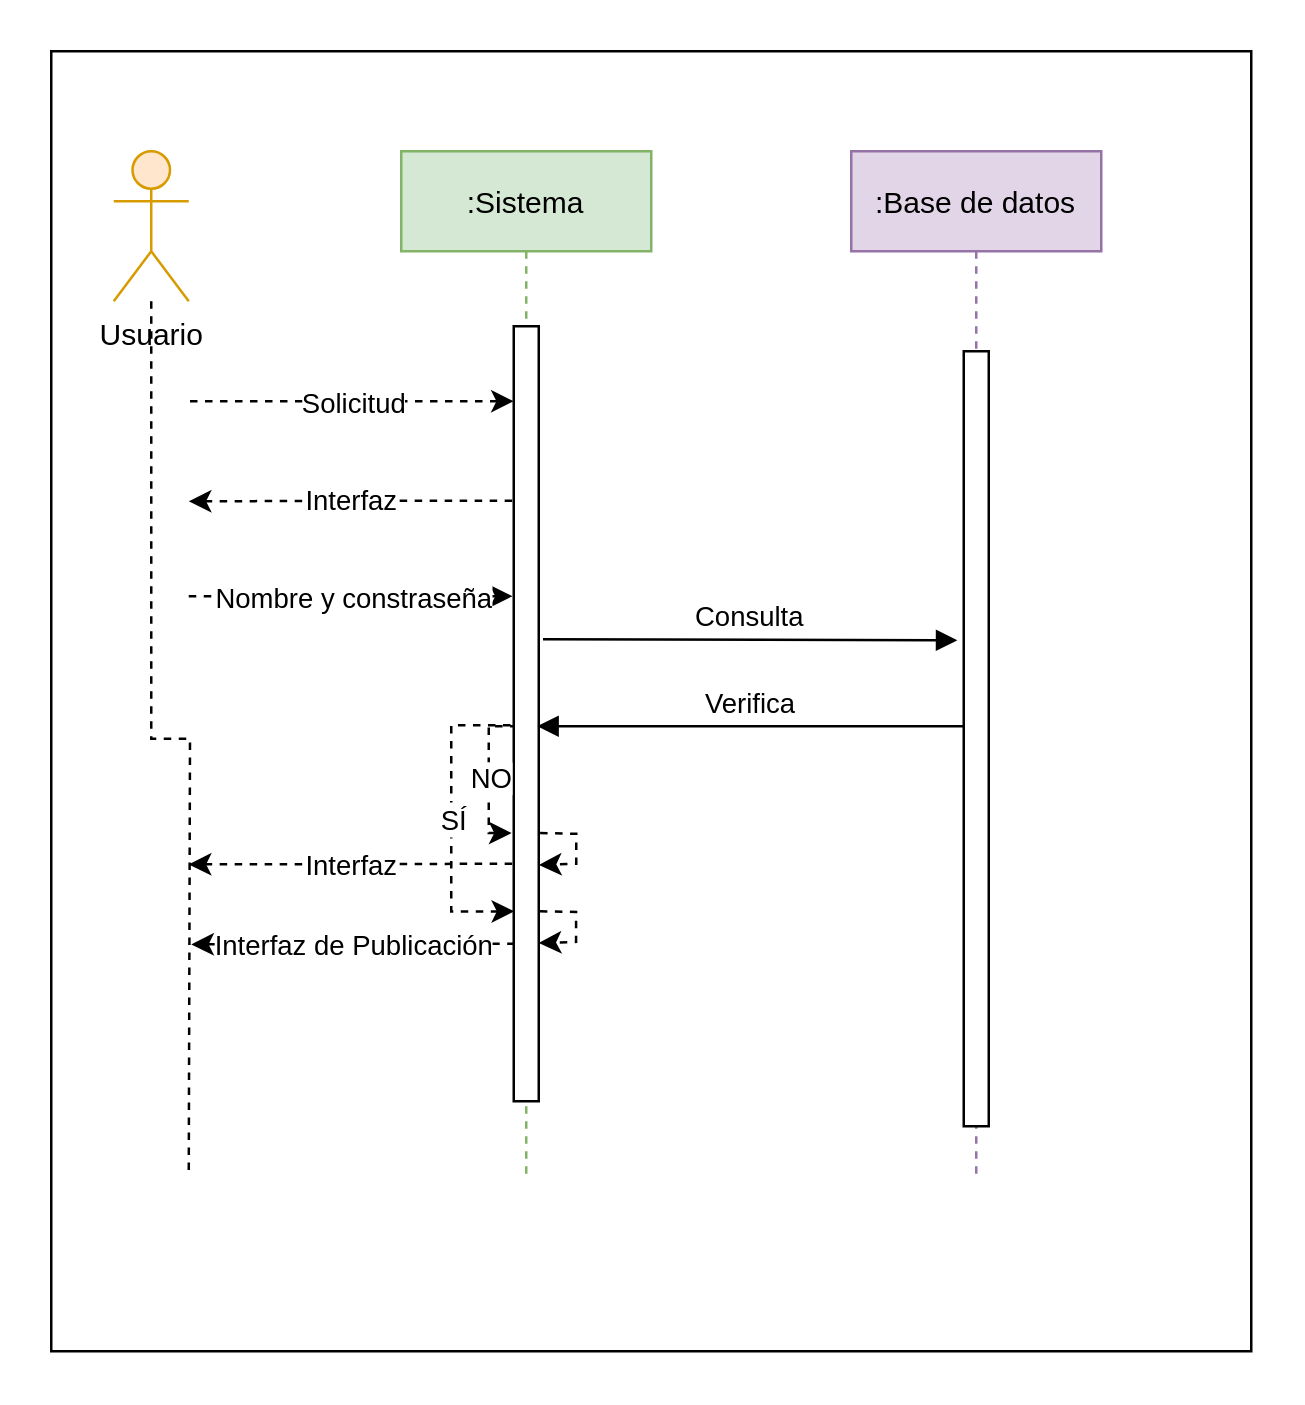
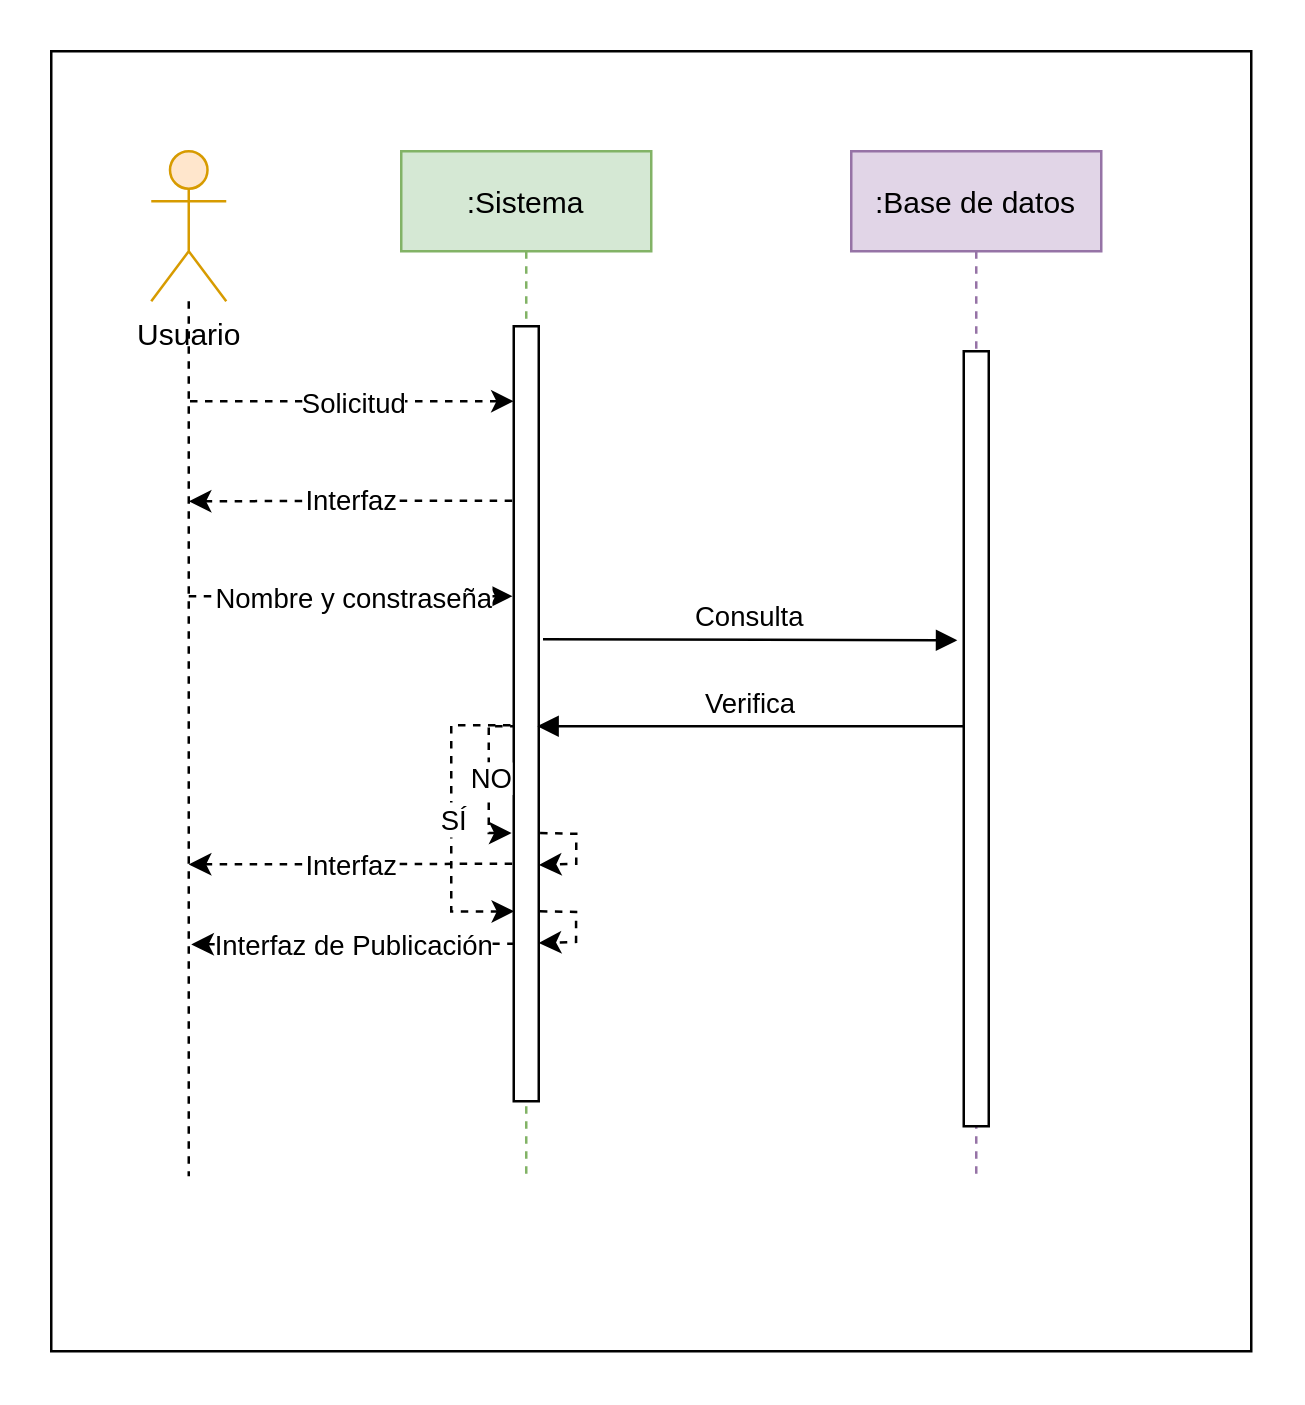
- <mxCell id="18" value="Usuario" style="shape=umlActor;verticalLabelPosition=bottom;verticalAlign=top;html=1;fillColor=#ffe6cc;strokeColor=#d79b00;" vertex="1" parent="1"><mxGeometry x="45" y="60" width="30" height="60" as="geometry" /></mxCell>
+ <mxCell id="18" value="Usuario" style="shape=umlActor;verticalLabelPosition=bottom;verticalAlign=top;html=1;fillColor=#ffe6cc;strokeColor=#d79b00;" vertex="1" parent="1"><mxGeometry x="60" y="60" width="30" height="60" as="geometry" /></mxCell>
